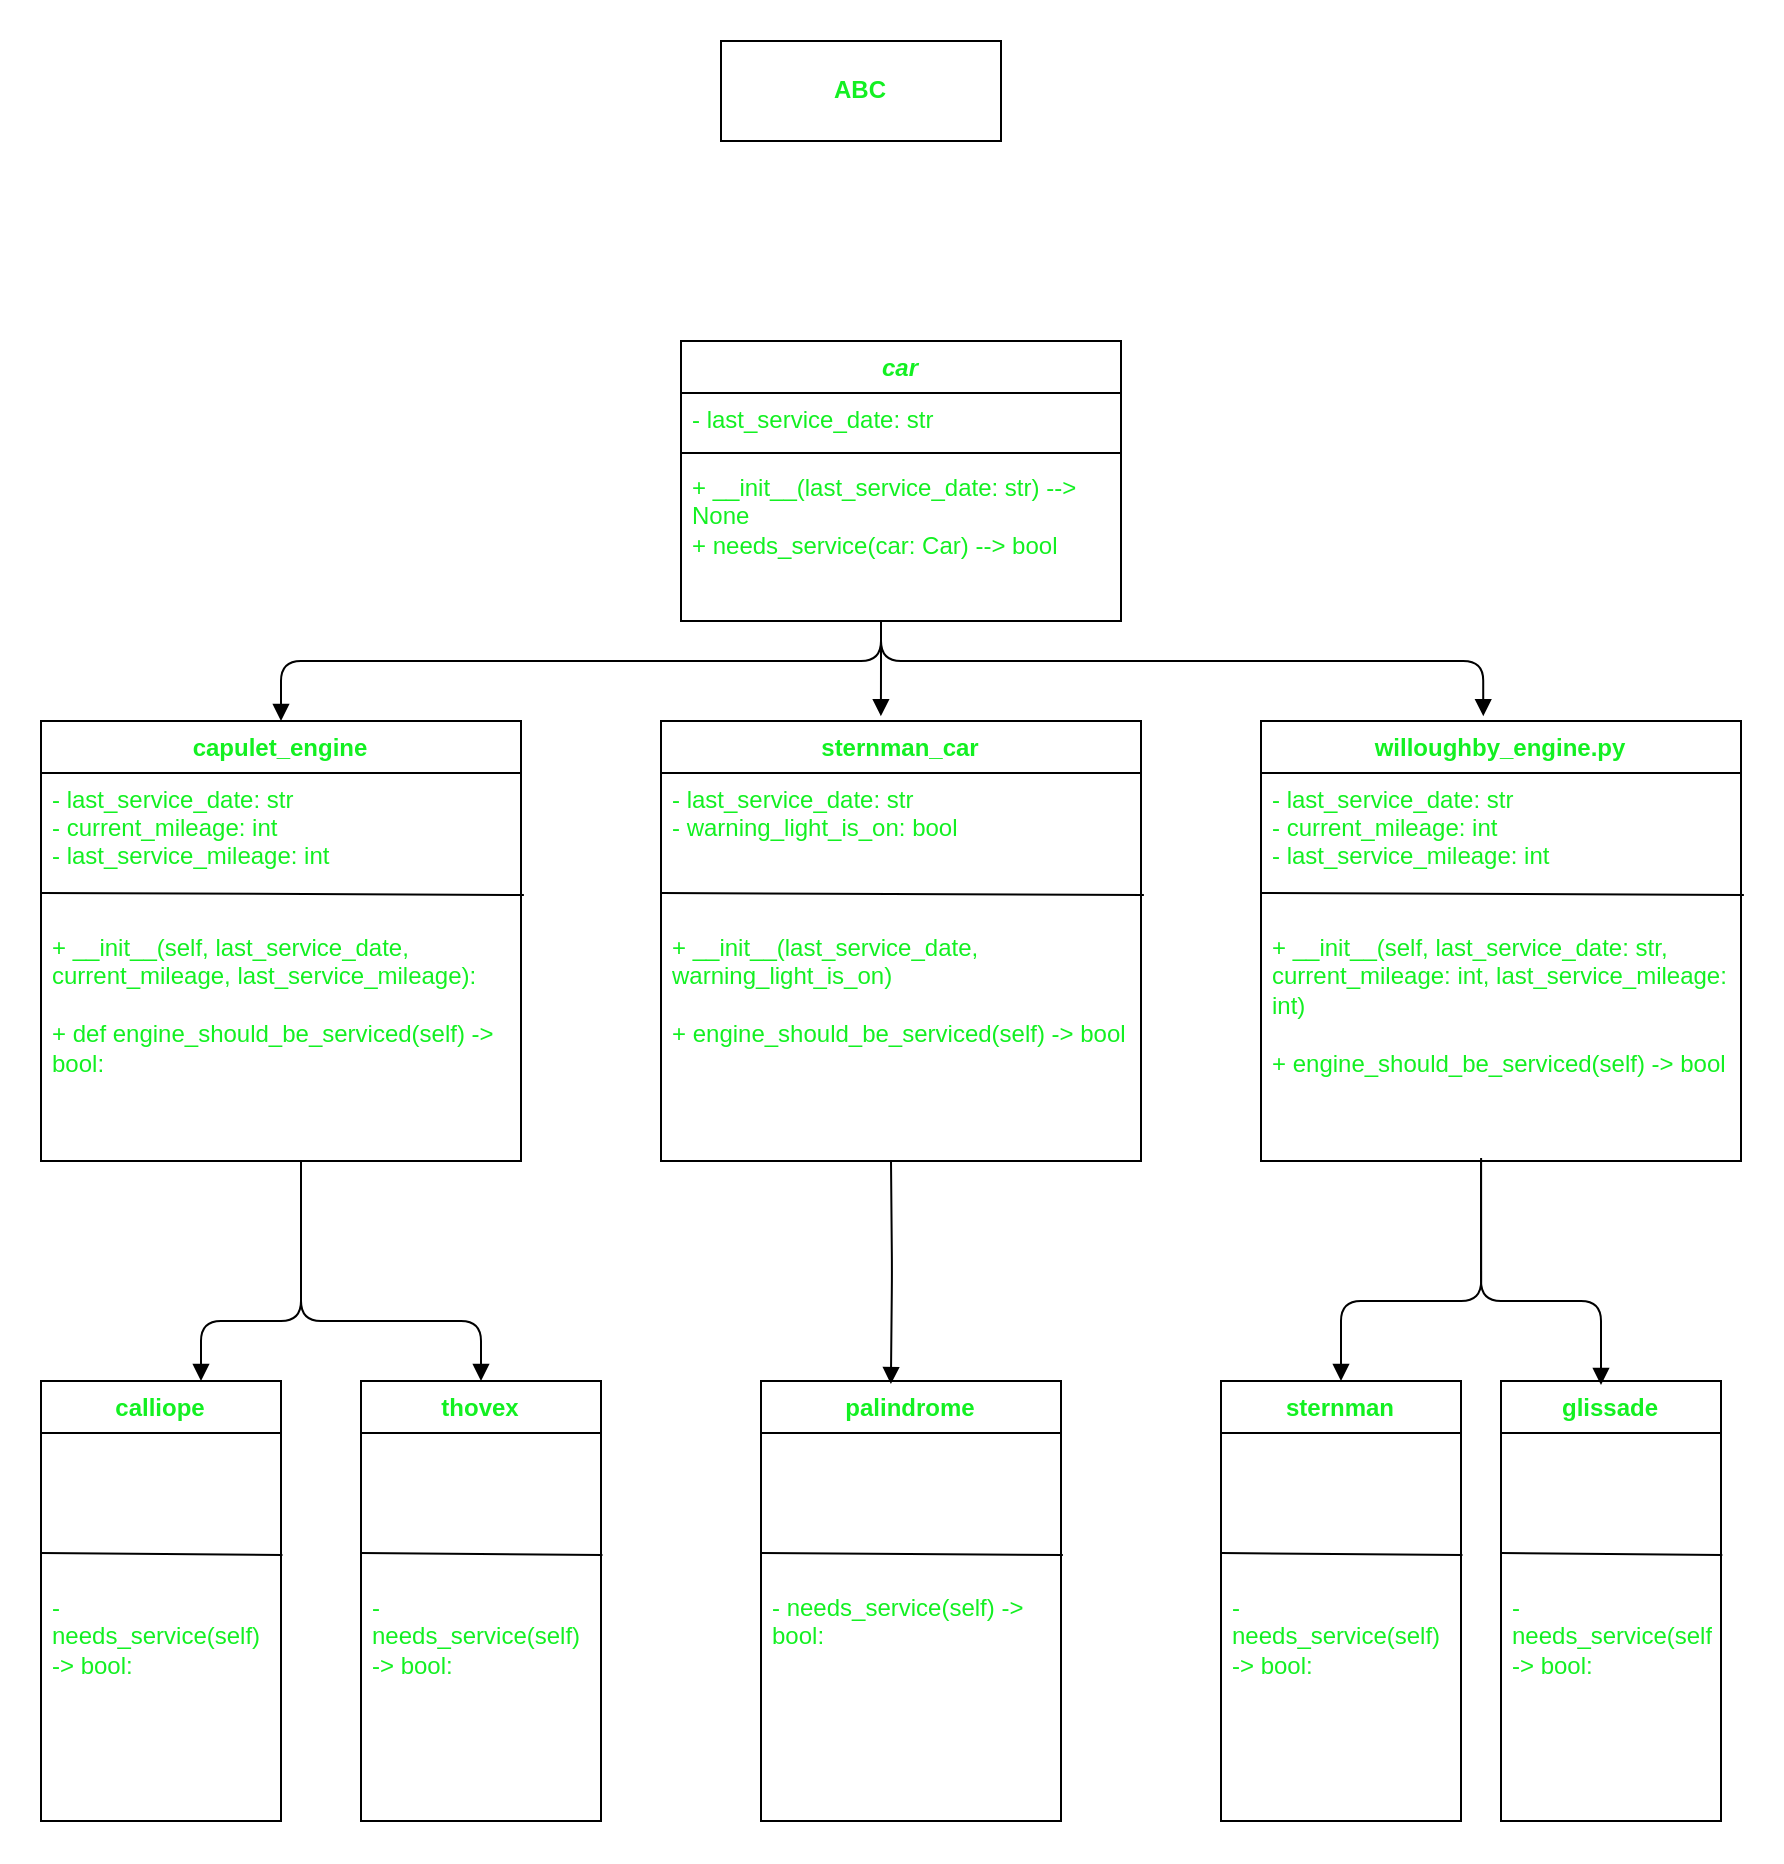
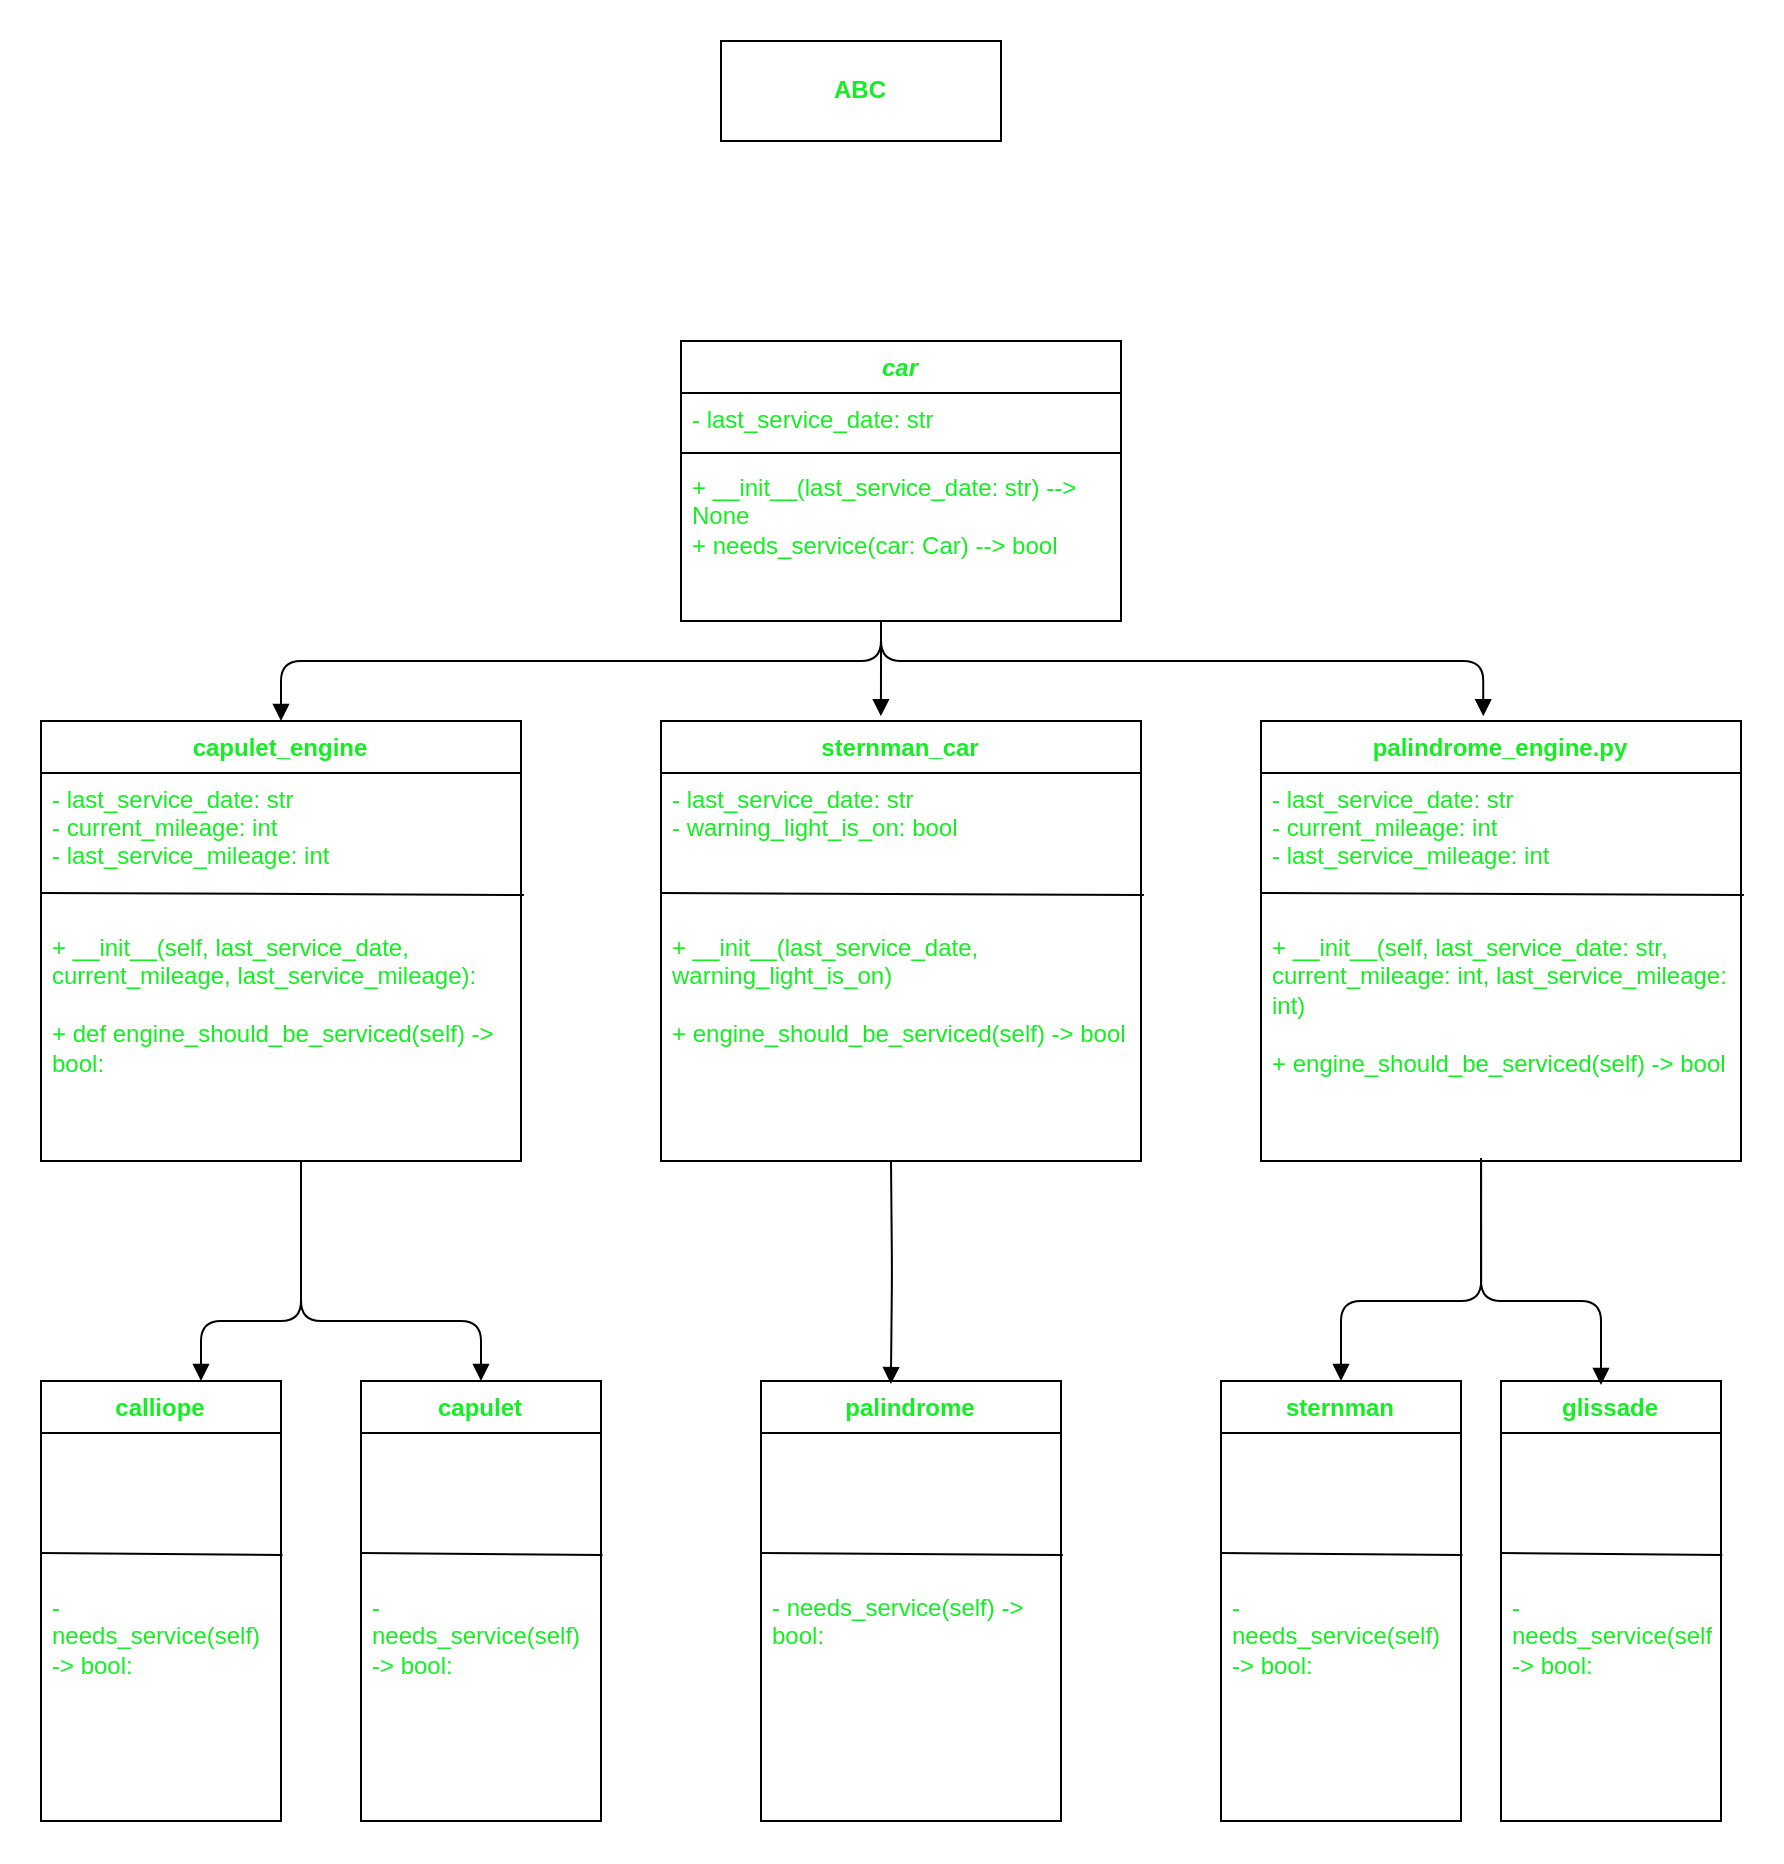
- <mxCell id="12" value="willoughby_engine.py" style="swimlane;fontStyle=1;align=center;verticalAlign=top;childLayout=stackLayout;horizontal=1;startSize=26;horizontalStack=0;resizeParent=1;resizeParentMax=0;resizeLast=0;collapsible=1;marginBottom=0;fontColor=#13F022;" vertex="1" parent="1"><mxGeometry x="630" y="360" width="240" height="220" as="geometry" /></mxCell>
+ <mxCell id="12" value="palindrome_engine.py" style="swimlane;fontStyle=1;align=center;verticalAlign=top;childLayout=stackLayout;horizontal=1;startSize=26;horizontalStack=0;resizeParent=1;resizeParentMax=0;resizeLast=0;collapsible=1;marginBottom=0;fontColor=#13F022;" vertex="1" parent="1"><mxGeometry x="630" y="360" width="240" height="220" as="geometry" /></mxCell>
- <mxCell id="30" value="thovex" style="swimlane;fontStyle=1;align=center;verticalAlign=top;childLayout=stackLayout;horizontal=1;startSize=26;horizontalStack=0;resizeParent=1;resizeParentMax=0;resizeLast=0;collapsible=1;marginBottom=0;fontColor=#13F022;" vertex="1" parent="1"><mxGeometry x="180" y="690" width="120" height="220" as="geometry" /></mxCell>
+ <mxCell id="30" value="capulet" style="swimlane;fontStyle=1;align=center;verticalAlign=top;childLayout=stackLayout;horizontal=1;startSize=26;horizontalStack=0;resizeParent=1;resizeParentMax=0;resizeLast=0;collapsible=1;marginBottom=0;fontColor=#13F022;" vertex="1" parent="1"><mxGeometry x="180" y="690" width="120" height="220" as="geometry" /></mxCell>
